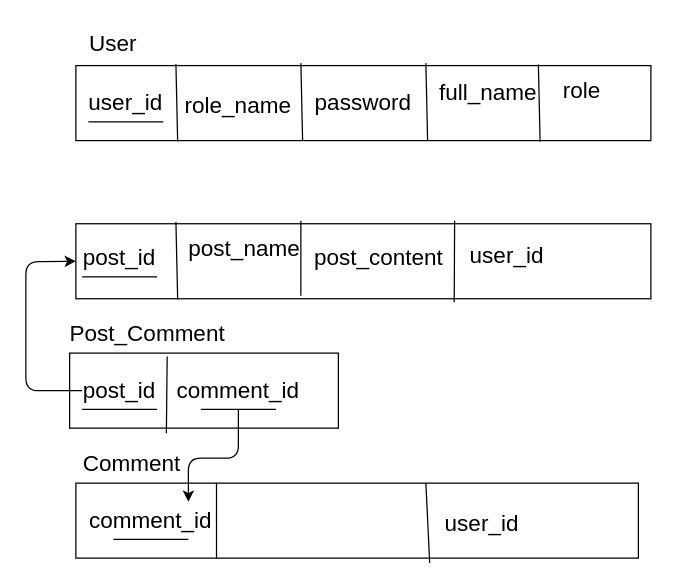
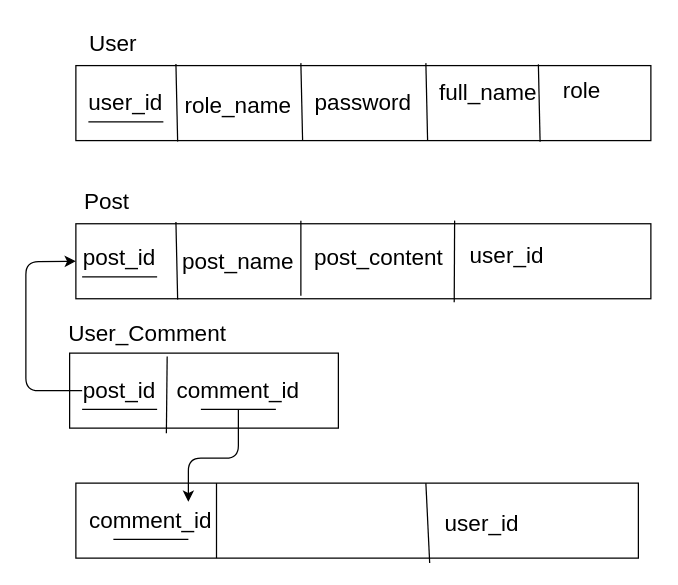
+ <mxCell id="15" value="&lt;font style=&quot;font-size: 18px;&quot;&gt;Post&lt;/font&gt;" style="text;html=1;strokeColor=none;fillColor=none;align=center;verticalAlign=middle;whiteSpace=wrap;rounded=0;" parent="1" vertex="1"><mxGeometry x="55" y="146" width="60" height="30" as="geometry" /></mxCell>
- <mxCell id="19" value="post_name" style="text;html=1;strokeColor=none;fillColor=none;align=center;verticalAlign=middle;whiteSpace=wrap;rounded=0;fontSize=18;" parent="1" vertex="1"><mxGeometry x="155" y="186" width="80" height="25" as="geometry" /></mxCell>
+ <mxCell id="19" value="post_name" style="text;html=1;strokeColor=none;fillColor=none;align=center;verticalAlign=middle;whiteSpace=wrap;rounded=0;fontSize=18;" parent="1" vertex="1"><mxGeometry x="150" y="196" width="80" height="25" as="geometry" /></mxCell>
- <mxCell id="28" value="&lt;font style=&quot;font-size: 18px;&quot;&gt;Post_Comment&lt;/font&gt;" style="text;html=1;strokeColor=none;fillColor=none;align=center;verticalAlign=middle;whiteSpace=wrap;rounded=0;" parent="1" vertex="1"><mxGeometry x="65" y="252" width="105" height="30" as="geometry" /></mxCell>
+ <mxCell id="28" value="&lt;font style=&quot;font-size: 18px;&quot;&gt;User_Comment&lt;/font&gt;" style="text;html=1;strokeColor=none;fillColor=none;align=center;verticalAlign=middle;whiteSpace=wrap;rounded=0;" parent="1" vertex="1"><mxGeometry x="65" y="252" width="105" height="30" as="geometry" /></mxCell>
- <mxCell id="23" value="&lt;font style=&quot;font-size: 18px;&quot;&gt;Comment&lt;/font&gt;" style="text;html=1;strokeColor=none;fillColor=none;align=center;verticalAlign=middle;whiteSpace=wrap;rounded=0;" parent="1" vertex="1"><mxGeometry x="75" y="356" width="60" height="30" as="geometry" /></mxCell>
